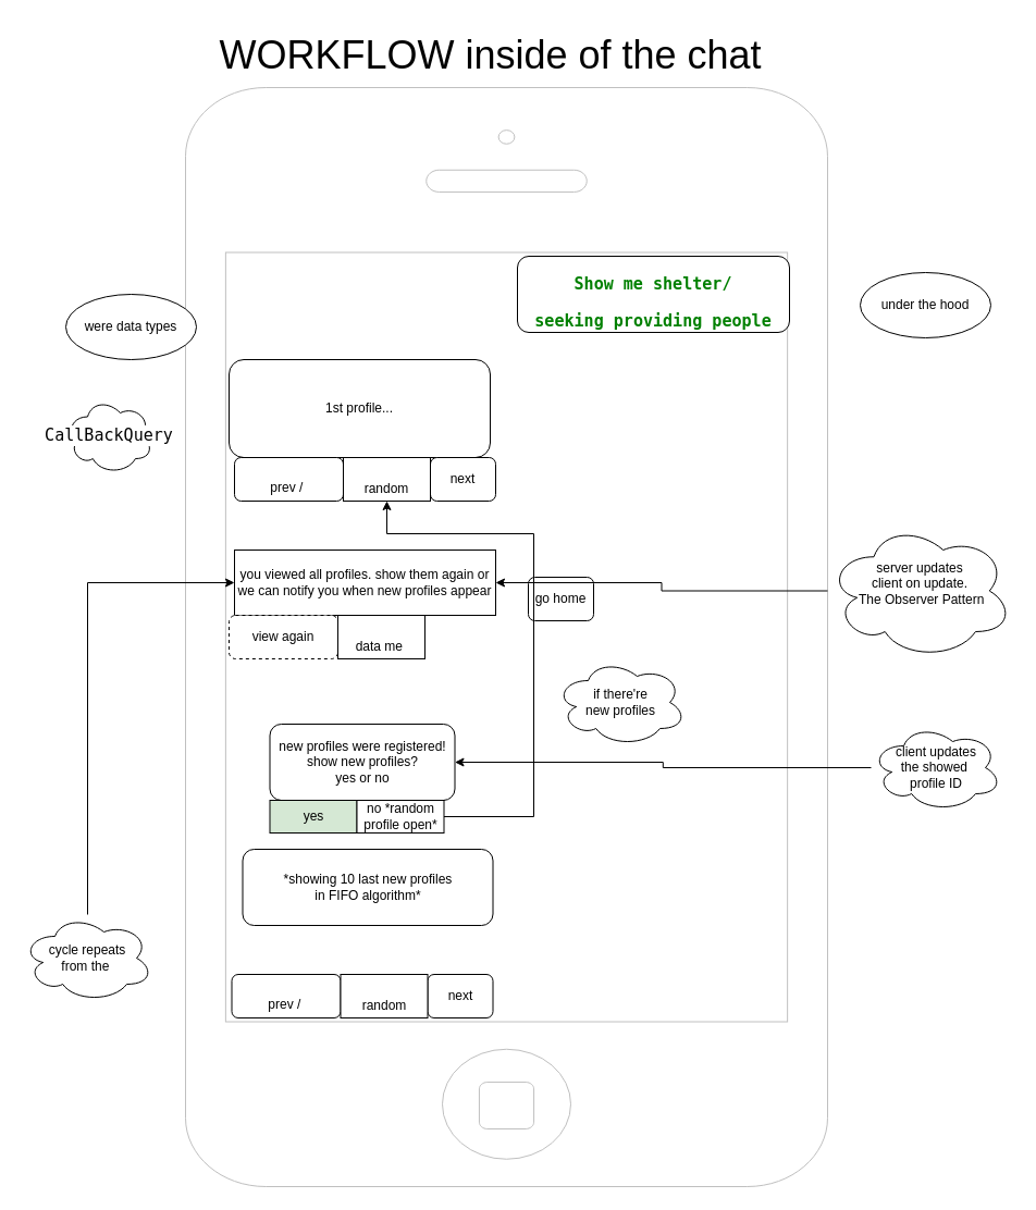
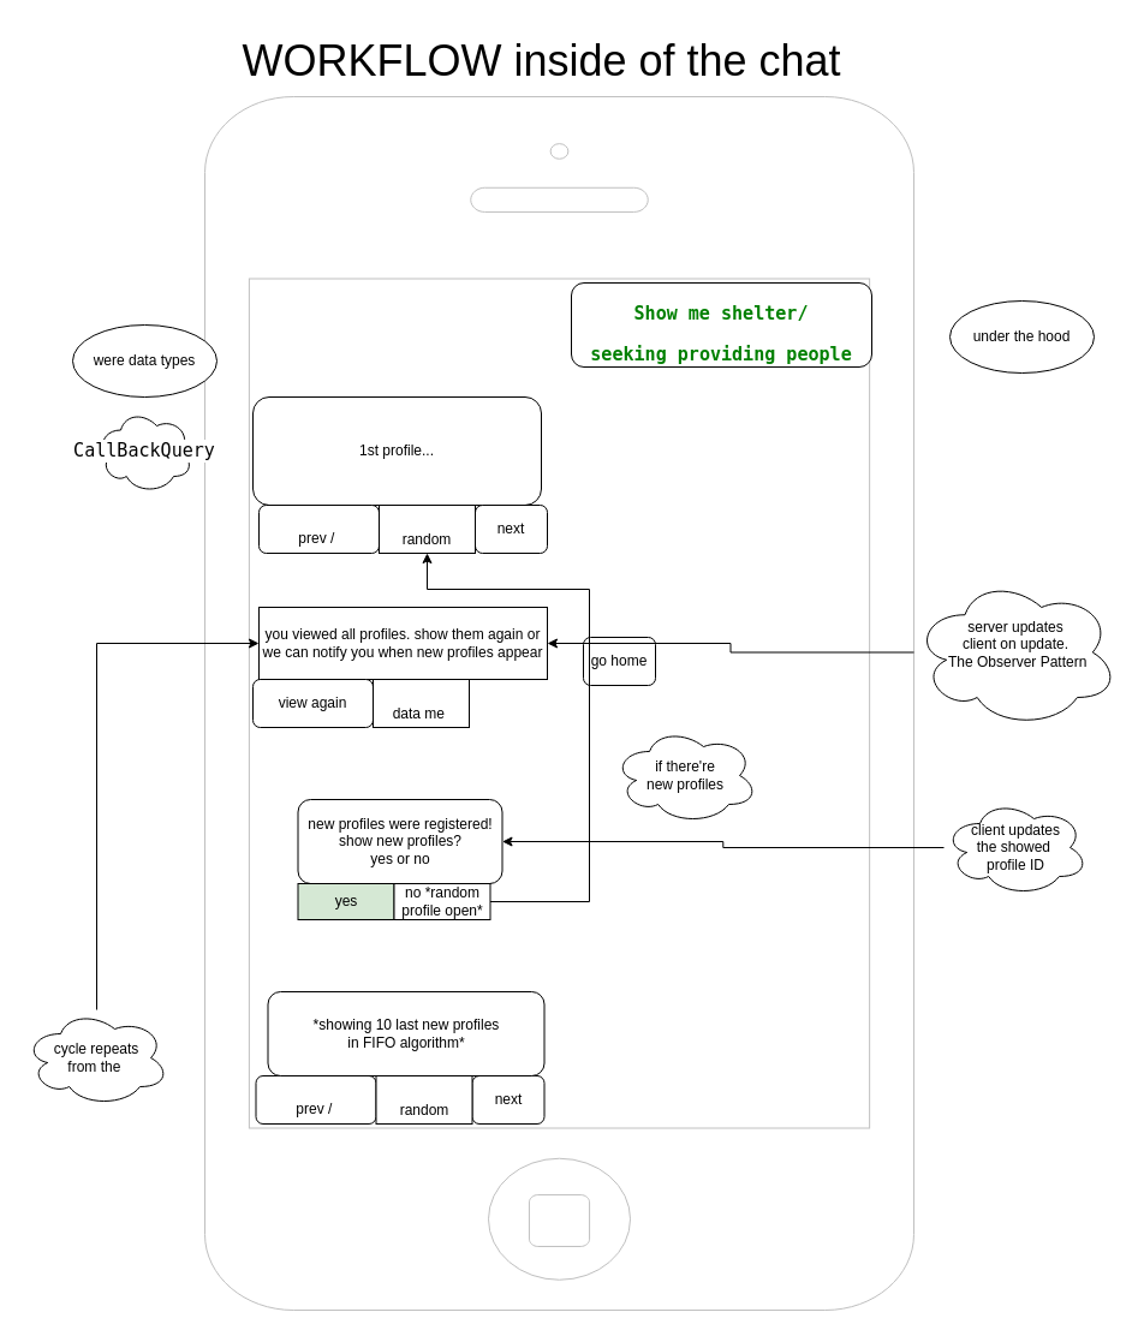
- <mxCell id="13" value="&lt;pre style=&quot;background-color: rgb(255, 255, 255); font-family: &amp;quot;JetBrains Mono&amp;quot;, monospace; font-size: 11.3pt;&quot;&gt;CallBackQuery&lt;/pre&gt;" style="ellipse;shape=cloud;whiteSpace=wrap;html=1;fontSize=12;" vertex="1" parent="1"><mxGeometry x="60" y="365" width="80" height="70" as="geometry" /></mxCell>
+ <mxCell id="13" value="&lt;pre style=&quot;background-color: rgb(255, 255, 255); font-family: &amp;quot;JetBrains Mono&amp;quot;, monospace; font-size: 11.3pt;&quot;&gt;CallBackQuery&lt;/pre&gt;" style="ellipse;shape=cloud;whiteSpace=wrap;html=1;fontSize=12;" vertex="1" parent="1"><mxGeometry x="80" y="340" width="80" height="70" as="geometry" /></mxCell>
- <mxCell id="20" value="view again" style="rounded=1;whiteSpace=wrap;html=1;dashed=1;" vertex="1" parent="1"><mxGeometry x="210" y="565" width="100" height="40" as="geometry" /></mxCell>
+ <mxCell id="20" value="view again" style="rounded=1;whiteSpace=wrap;html=1;" vertex="1" parent="1"><mxGeometry x="210" y="565" width="100" height="40" as="geometry" /></mxCell>
- <mxCell id="10" value="client updates&lt;br&gt;the showed&amp;nbsp;&lt;br&gt;profile ID" style="ellipse;shape=cloud;whiteSpace=wrap;html=1;" vertex="1" parent="1"><mxGeometry x="800" y="665" width="120" height="80" as="geometry" /></mxCell>
+ <mxCell id="10" value="client updates&lt;br&gt;the showed&amp;nbsp;&lt;br&gt;profile ID" style="ellipse;shape=cloud;whiteSpace=wrap;html=1;" vertex="1" parent="1"><mxGeometry x="785" y="665" width="120" height="80" as="geometry" /></mxCell>
- <mxCell id="8" value="*showing 10 last new profiles&lt;br&gt;in FIFO algorithm*" style="rounded=1;whiteSpace=wrap;html=1;" vertex="1" parent="1"><mxGeometry x="222.5" y="780" width="230" height="70" as="geometry" /></mxCell>
+ <mxCell id="8" value="*showing 10 last new profiles&lt;br&gt;in FIFO algorithm*" style="rounded=1;whiteSpace=wrap;html=1;" vertex="1" parent="1"><mxGeometry x="222.5" y="825" width="230" height="70" as="geometry" /></mxCell>
